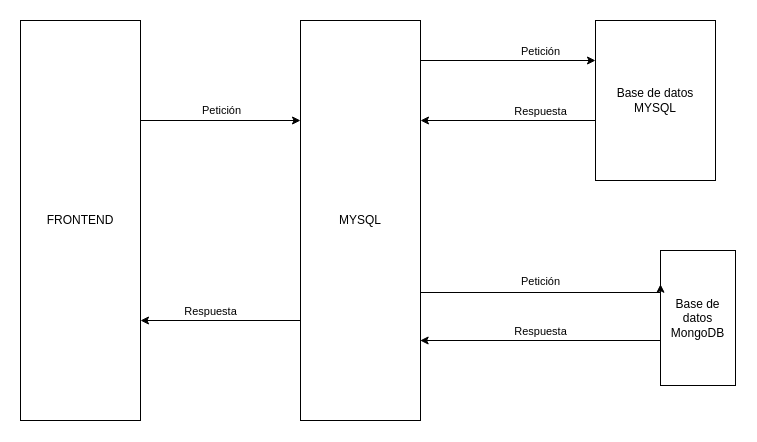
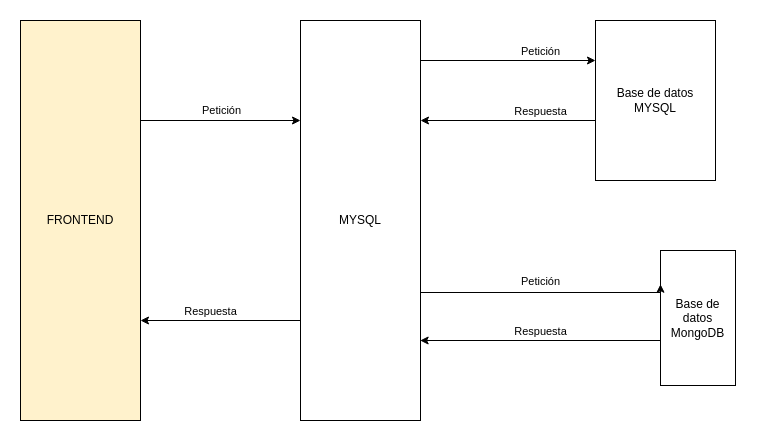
- <mxCell id="8" value="FRONTEND" style="rounded=0;whiteSpace=wrap;html=1;" vertex="1" parent="1"><mxGeometry x="20" y="20" width="120" height="400" as="geometry" /></mxCell>
+ <mxCell id="8" value="FRONTEND" style="rounded=0;whiteSpace=wrap;html=1;fillColor=#fff2cc;" vertex="1" parent="1"><mxGeometry x="20" y="20" width="120" height="400" as="geometry" /></mxCell>
